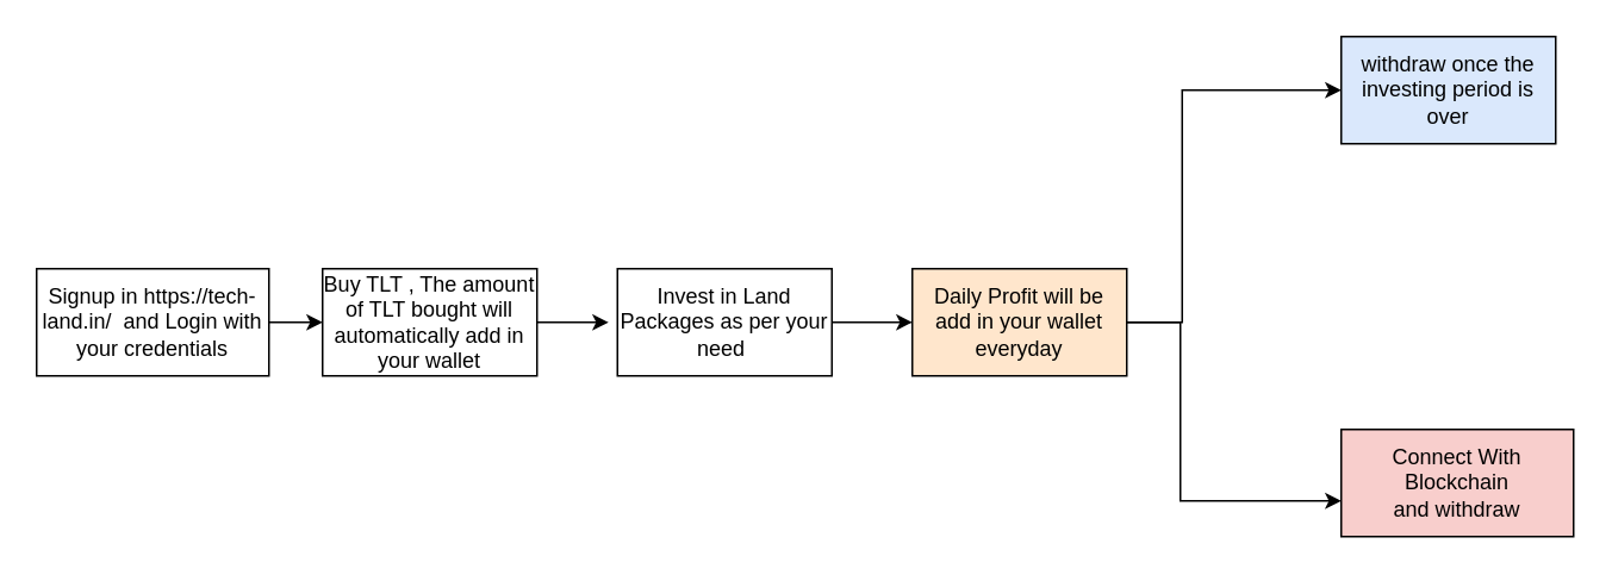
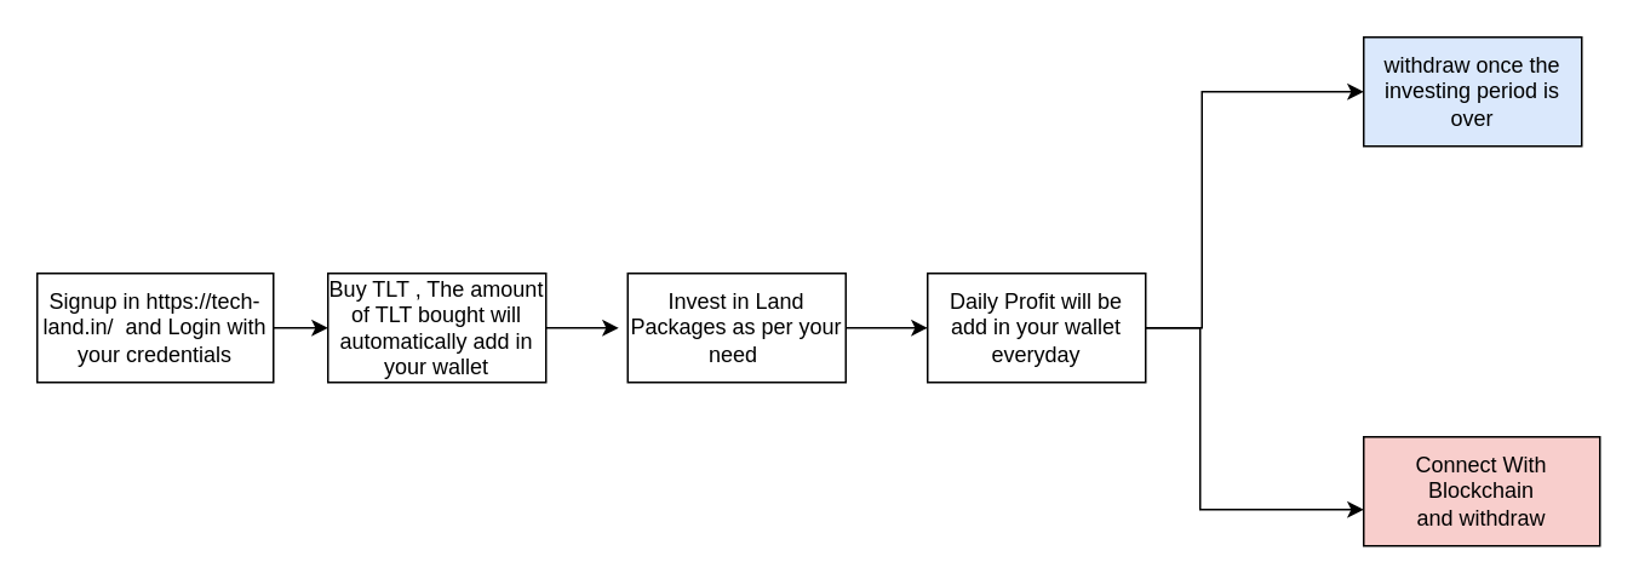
- <mxCell id="9" value="Daily Profit will be add in your wallet everyday" style="rounded=0;whiteSpace=wrap;html=1;fillColor=#ffe6cc;" vertex="1" parent="1"><mxGeometry x="510" y="150" width="120" height="60" as="geometry" /></mxCell>
+ <mxCell id="9" value="Daily Profit will be add in your wallet everyday" style="rounded=0;whiteSpace=wrap;html=1;" vertex="1" parent="1"><mxGeometry x="510" y="150" width="120" height="60" as="geometry" /></mxCell>
